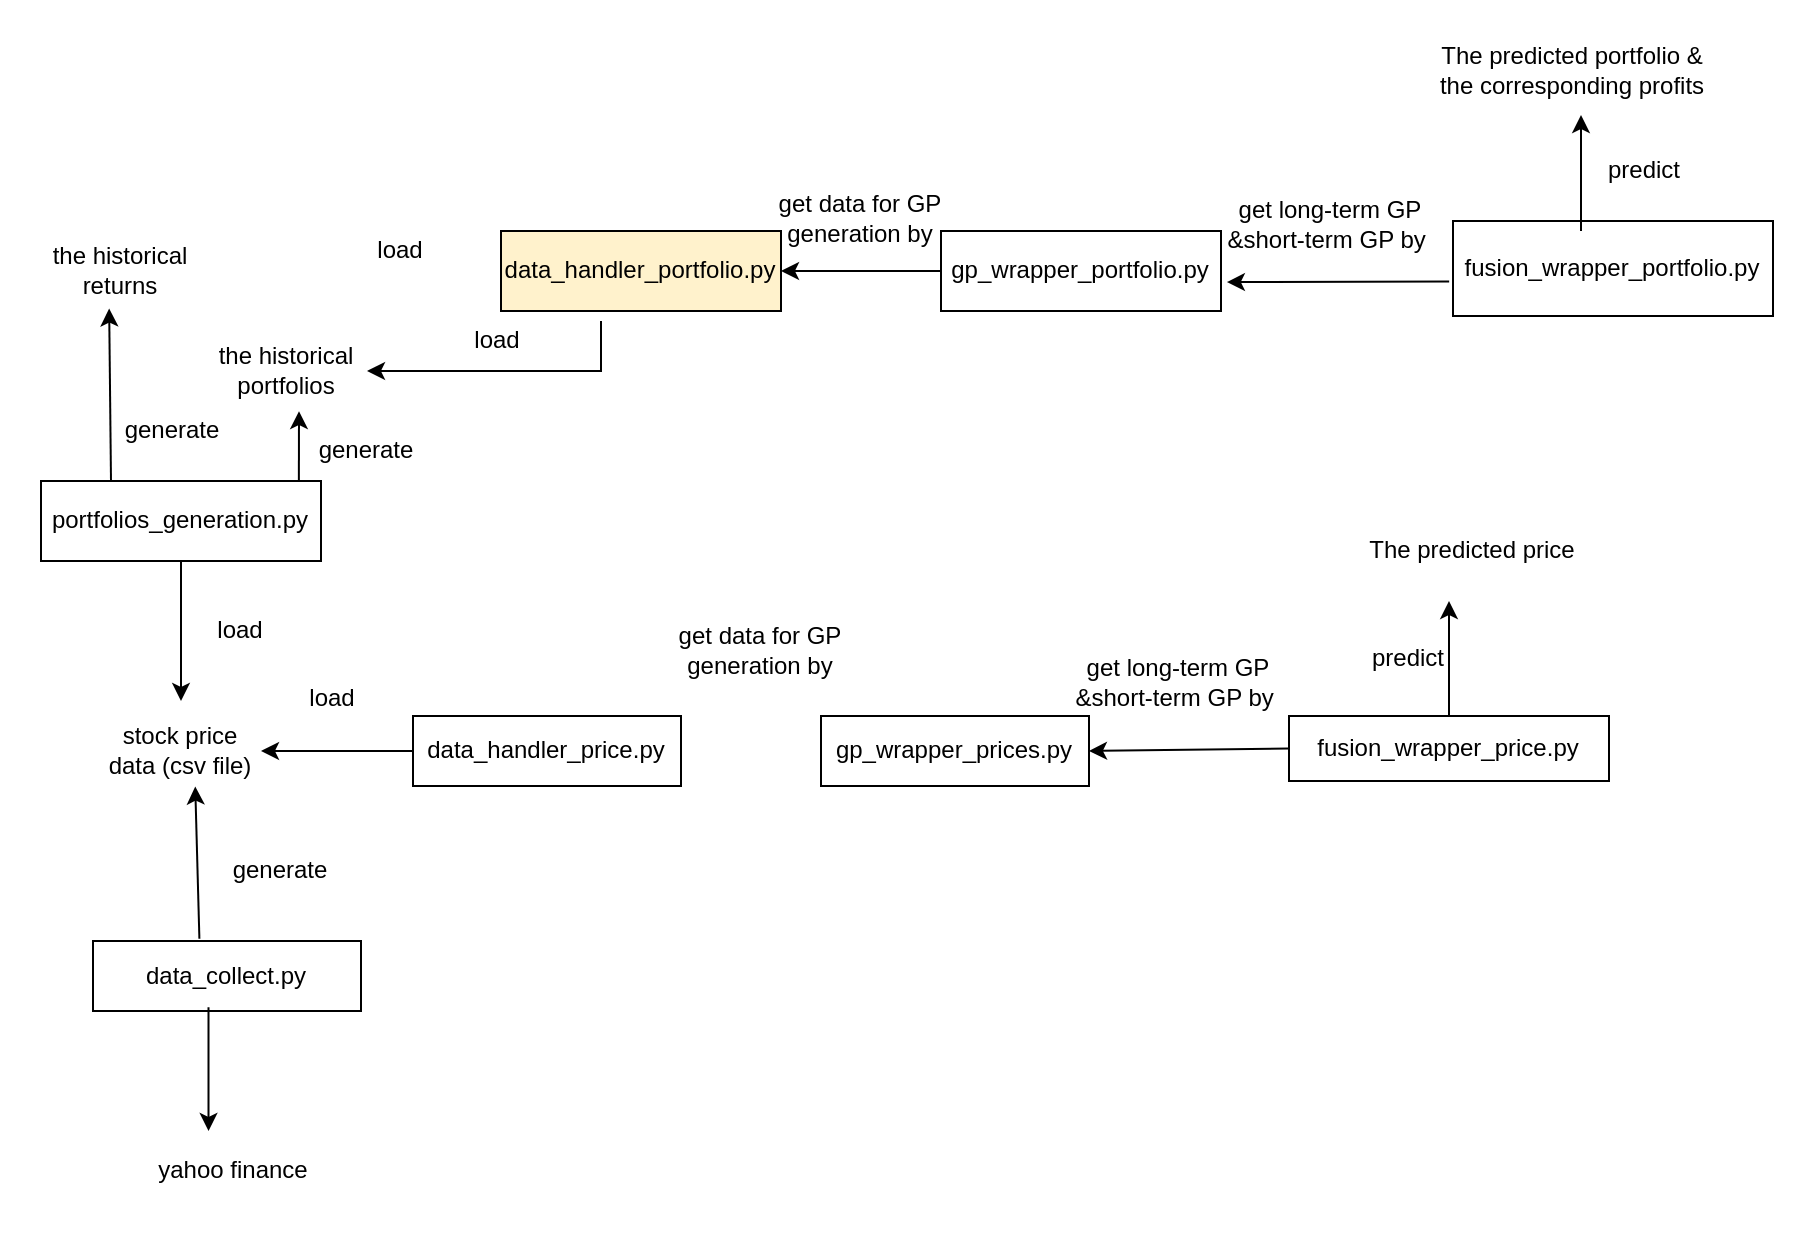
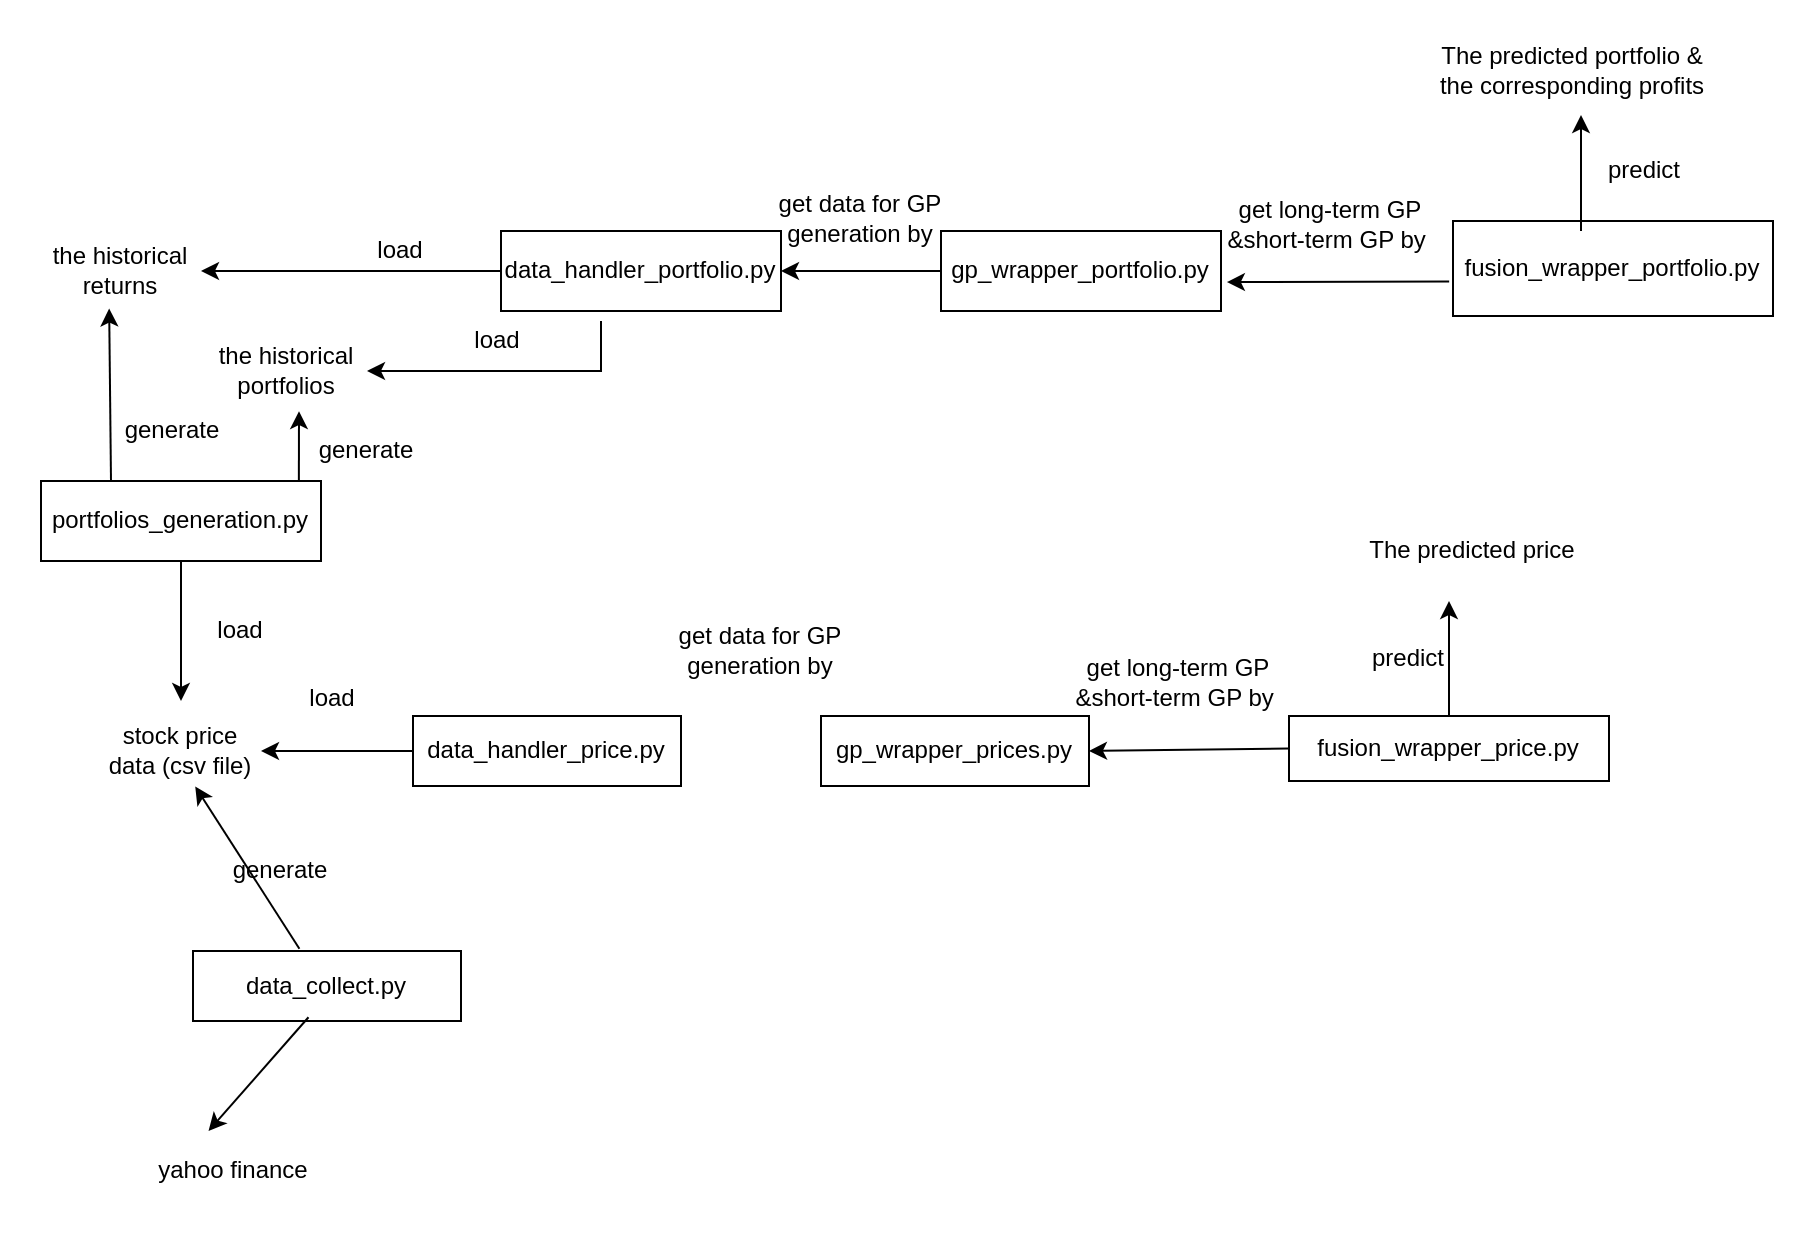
+ <mxCell id="25" value="" style="endArrow=classic;html=1;rounded=0;entryX=1;entryY=0.5;entryDx=0;entryDy=0;" edge="1" parent="1" source="24" target="20"><mxGeometry width="50" height="50" relative="1" as="geometry"><mxPoint x="236" y="141.25" as="sourcePoint" /><mxPoint x="96" y="138.75" as="targetPoint" /></mxGeometry></mxCell>
- <mxCell id="24" value="data_handler_portfolio.py" style="rounded=0;whiteSpace=wrap;html=1;fillColor=#fff2cc;" vertex="1" parent="1"><mxGeometry x="250" y="115" width="140" height="40" as="geometry" /></mxCell>
+ <mxCell id="24" value="data_handler_portfolio.py" style="rounded=0;whiteSpace=wrap;html=1;" vertex="1" parent="1"><mxGeometry x="250" y="115" width="140" height="40" as="geometry" /></mxCell>
- <mxCell id="38" value="data_collect.py" style="rounded=0;whiteSpace=wrap;html=1;" vertex="1" parent="1"><mxGeometry x="46" y="470" width="134" height="35" as="geometry" /></mxCell>
+ <mxCell id="38" value="data_collect.py" style="rounded=0;whiteSpace=wrap;html=1;" vertex="1" parent="1"><mxGeometry x="96" y="475" width="134" height="35" as="geometry" /></mxCell>
